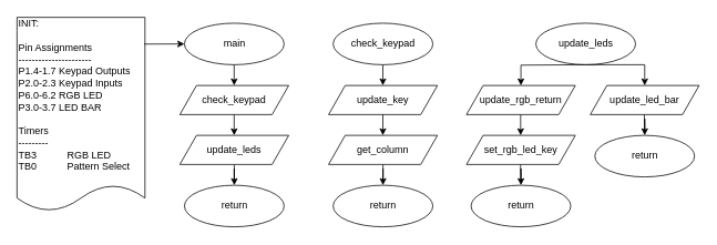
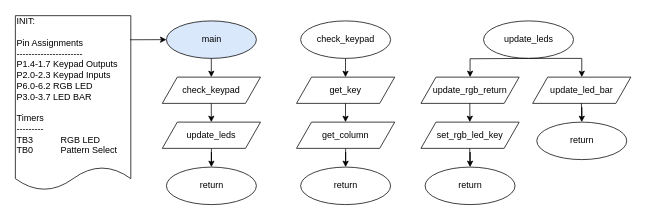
- <mxCell id="3" value="main" style="ellipse;whiteSpace=wrap;html=1;" vertex="1" parent="1"><mxGeometry x="221.5" y="27" width="120" height="50" as="geometry" /></mxCell>
+ <mxCell id="3" value="main" style="ellipse;whiteSpace=wrap;html=1;fillColor=#dae8fc;" vertex="1" parent="1"><mxGeometry x="221.5" y="27" width="120" height="50" as="geometry" /></mxCell>
- <mxCell id="12" value="update_key" style="shape=parallelogram;perimeter=parallelogramPerimeter;whiteSpace=wrap;html=1;fixedSize=1;" vertex="1" parent="1"><mxGeometry x="395" y="102" width="131" height="35" as="geometry" /></mxCell>
+ <mxCell id="12" value="get_key" style="shape=parallelogram;perimeter=parallelogramPerimeter;whiteSpace=wrap;html=1;fixedSize=1;" vertex="1" parent="1"><mxGeometry x="395" y="102" width="131" height="35" as="geometry" /></mxCell>
